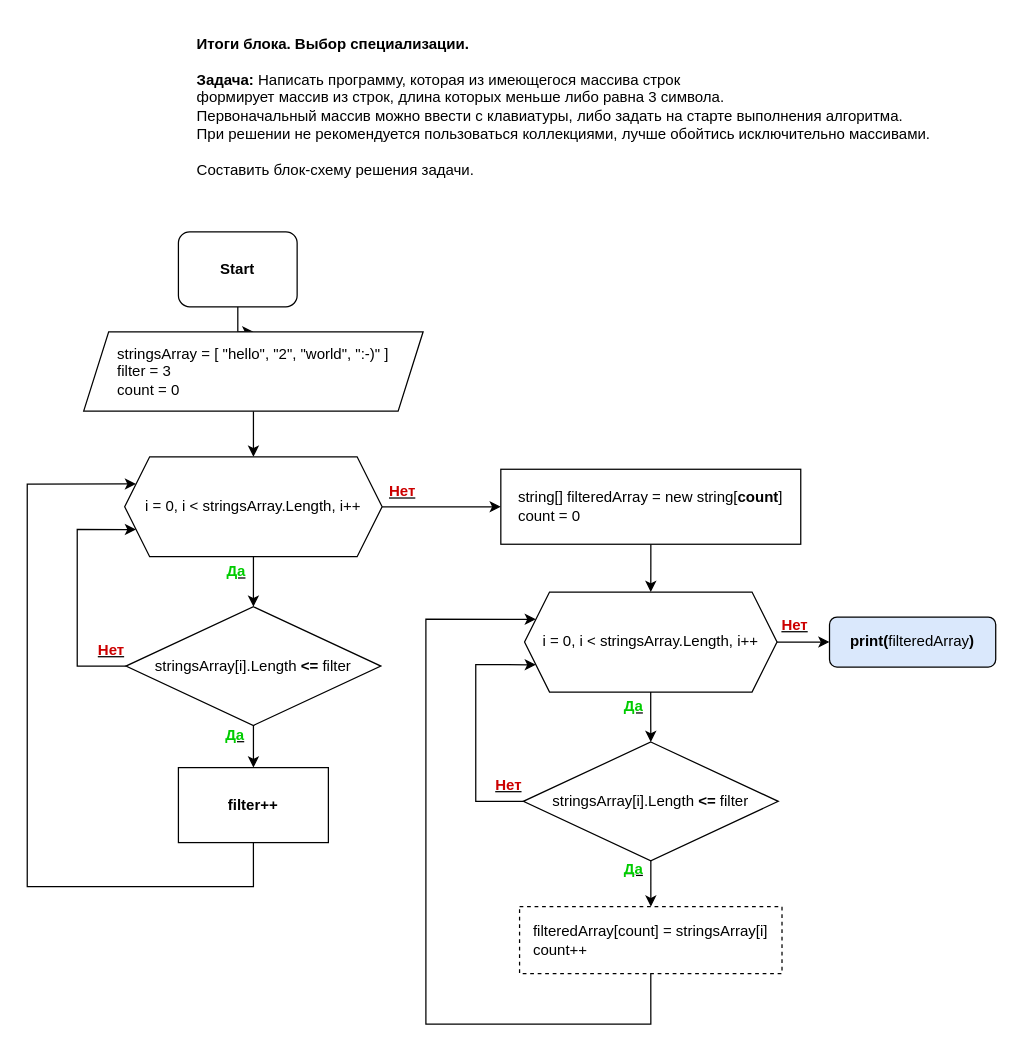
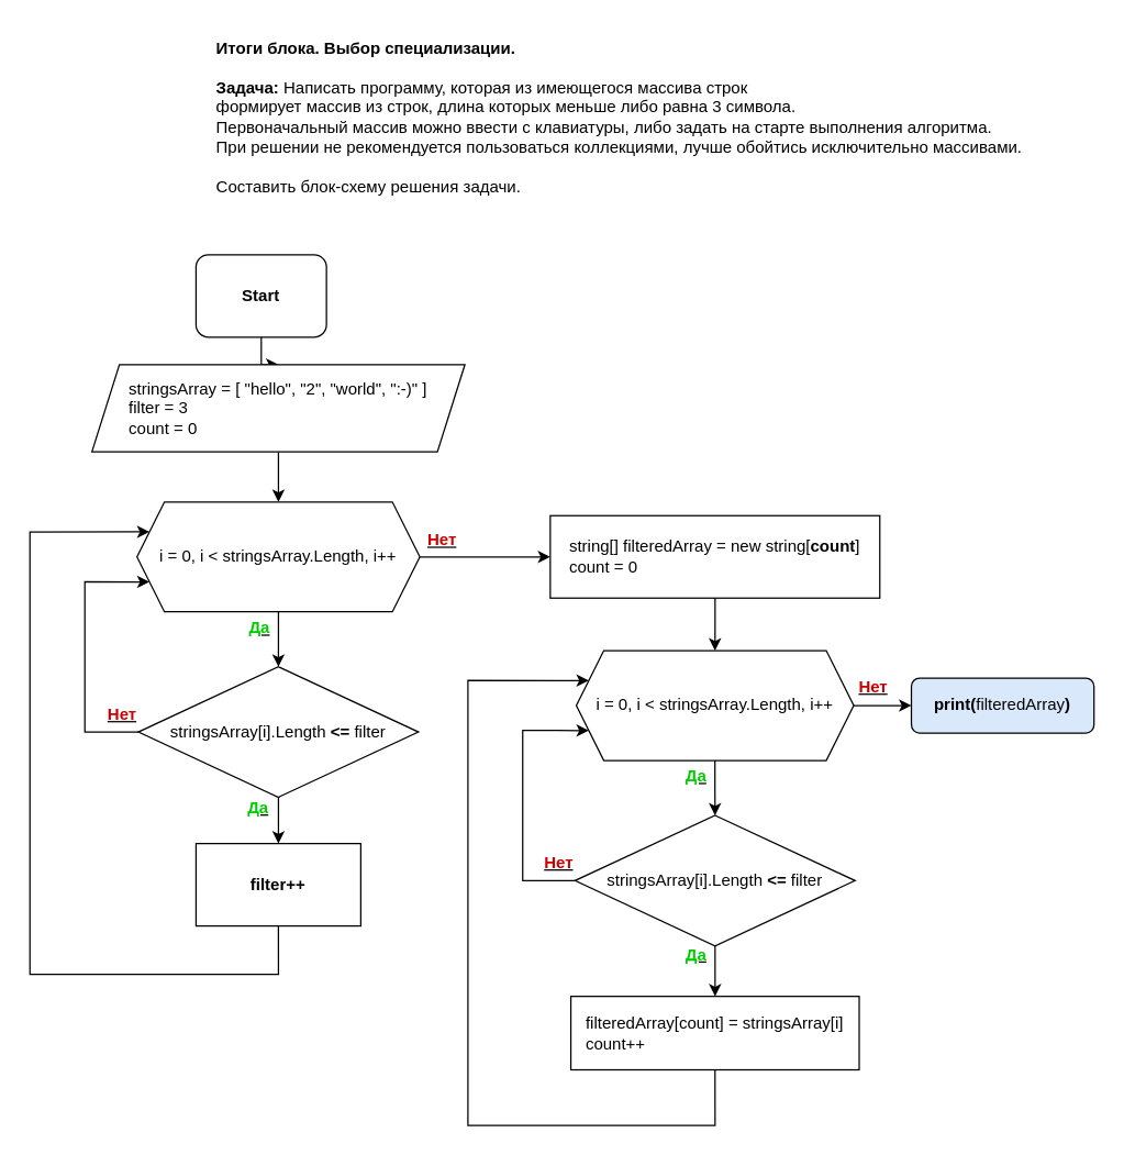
- <mxCell id="31" value="filteredArray[count] = stringsArray[i]&lt;br style=&quot;border-color: var(--border-color);&quot;&gt;&lt;div style=&quot;border-color: var(--border-color); text-align: justify;&quot;&gt;count++&lt;br&gt;&lt;/div&gt;" style="rounded=0;whiteSpace=wrap;html=1;dashed=1;" vertex="1" parent="1"><mxGeometry x="414.96" y="725" width="210" height="53.5" as="geometry" /></mxCell>
+ <mxCell id="31" value="filteredArray[count] = stringsArray[i]&lt;br style=&quot;border-color: var(--border-color);&quot;&gt;&lt;div style=&quot;border-color: var(--border-color); text-align: justify;&quot;&gt;count++&lt;br&gt;&lt;/div&gt;" style="rounded=0;whiteSpace=wrap;html=1;" vertex="1" parent="1"><mxGeometry x="414.96" y="725" width="210" height="53.5" as="geometry" /></mxCell>
